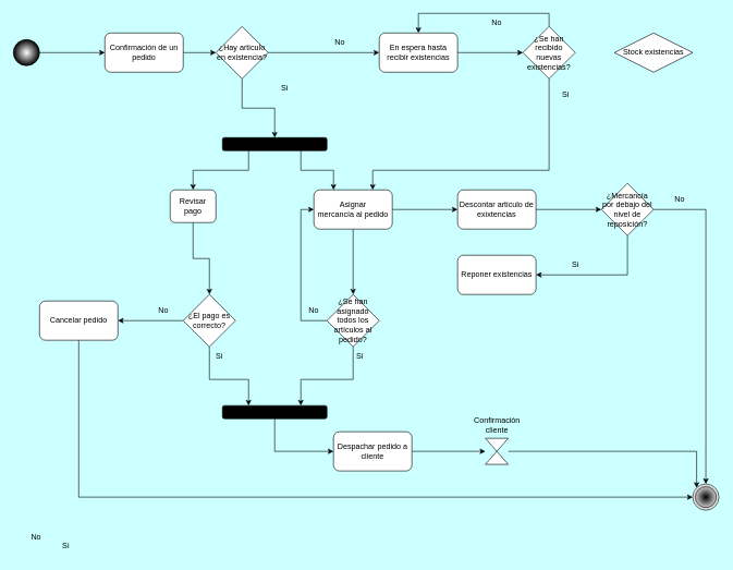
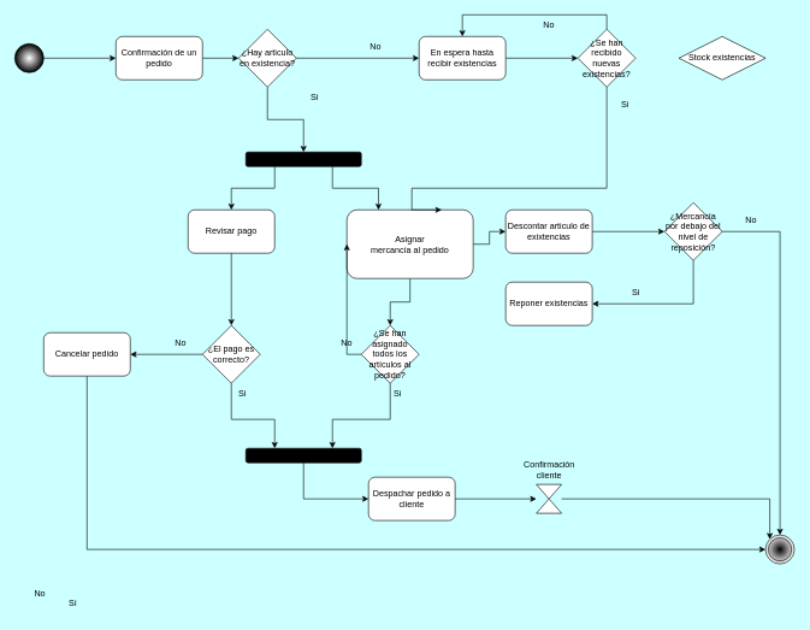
- <mxCell id="38" value="Revisar pago" style="rounded=1;whiteSpace=wrap;html=1;" vertex="1" parent="1"><mxGeometry x="260" y="290" width="70" height="50" as="geometry" /></mxCell>
+ <mxCell id="38" value="Revisar pago" style="rounded=1;whiteSpace=wrap;html=1;" vertex="1" parent="1"><mxGeometry x="260" y="290" width="120" height="60" as="geometry" /></mxCell>
- <mxCell id="15" value="&lt;div&gt;Asignar &lt;br&gt;&lt;/div&gt;&lt;div&gt;mercancía al pedido&lt;/div&gt;" style="rounded=1;whiteSpace=wrap;html=1;" vertex="1" parent="1"><mxGeometry x="480" y="290" width="120" height="60" as="geometry" /></mxCell>
+ <mxCell id="15" value="&lt;div&gt;Asignar &lt;br&gt;&lt;/div&gt;&lt;div&gt;mercancía al pedido&lt;/div&gt;" style="rounded=1;whiteSpace=wrap;html=1;" vertex="1" parent="1"><mxGeometry x="480" y="290" width="175" height="95" as="geometry" /></mxCell>
